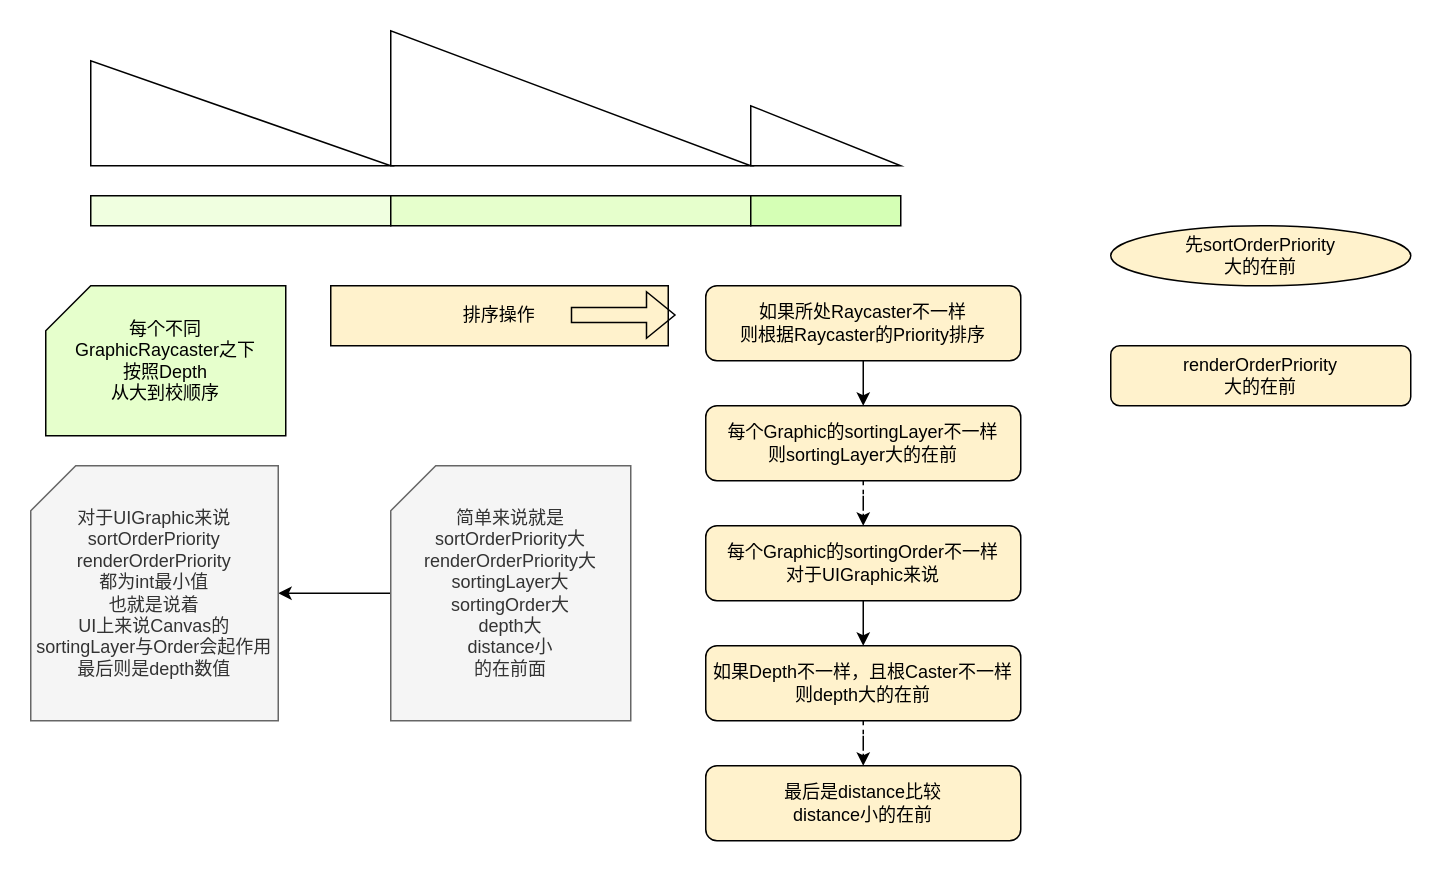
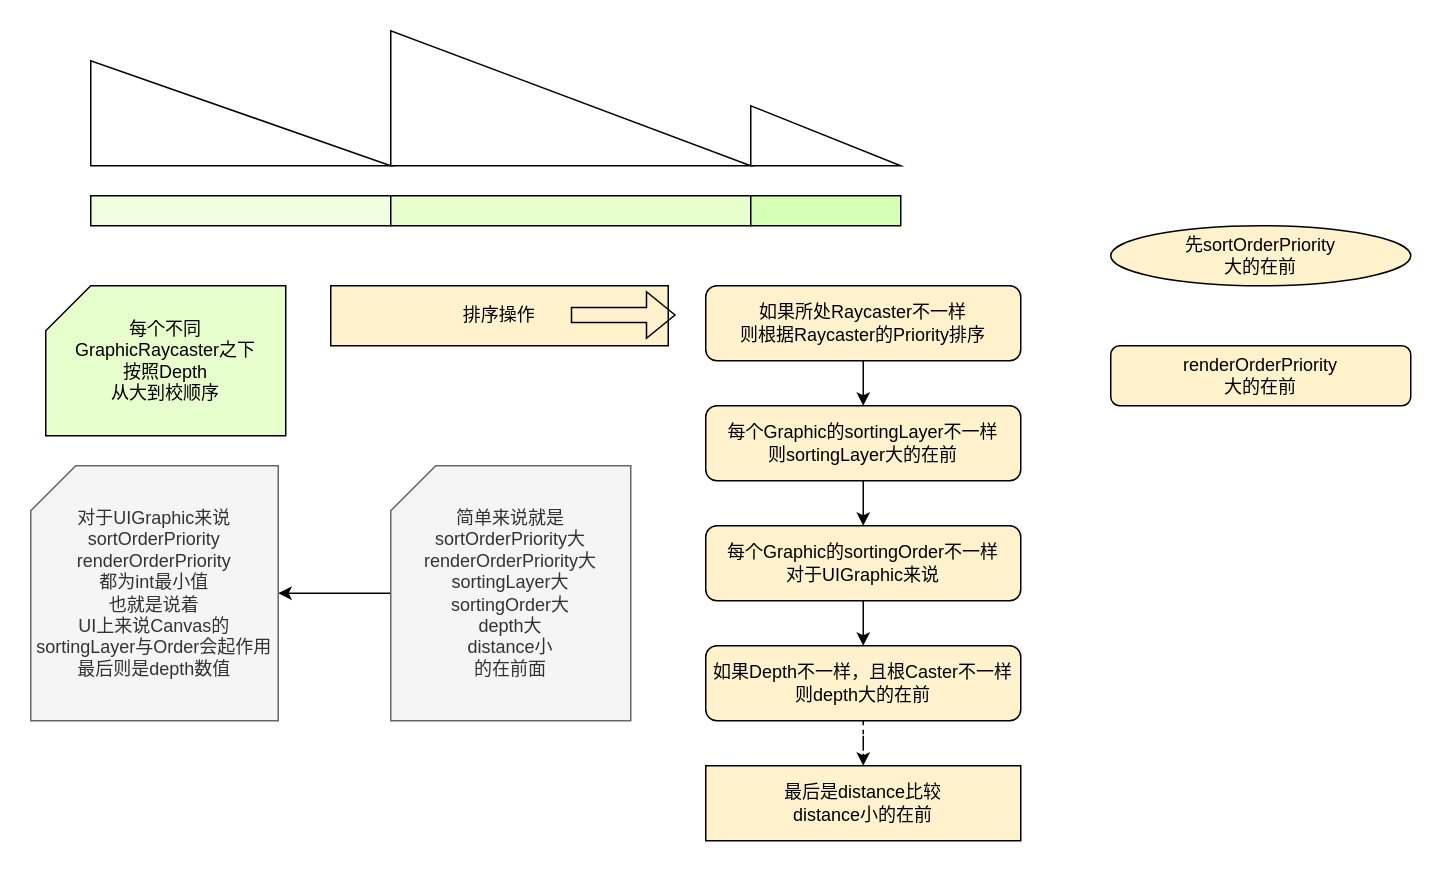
- <mxCell id="15" style="edgeStyle=orthogonalEdgeStyle;rounded=0;orthogonalLoop=1;jettySize=auto;html=1;dashed=1;" edge="1" parent="1" source="16" target="18"><mxGeometry relative="1" as="geometry" /></mxCell>
+ <mxCell id="15" style="edgeStyle=orthogonalEdgeStyle;rounded=0;orthogonalLoop=1;jettySize=auto;html=1;" edge="1" parent="1" source="16" target="18"><mxGeometry relative="1" as="geometry" /></mxCell>
- <mxCell id="21" value="最后是distance比较&lt;br&gt;distance小的在前" style="rounded=1;whiteSpace=wrap;html=1;fillColor=#FFF2CC;" vertex="1" parent="1"><mxGeometry x="470" y="510" width="210" height="50" as="geometry" /></mxCell>
+ <mxCell id="21" value="最后是distance比较&lt;br&gt;distance小的在前" style="whiteSpace=wrap;html=1;fillColor=#FFF2CC;rounded=0;" vertex="1" parent="1"><mxGeometry x="470" y="510" width="210" height="50" as="geometry" /></mxCell>
